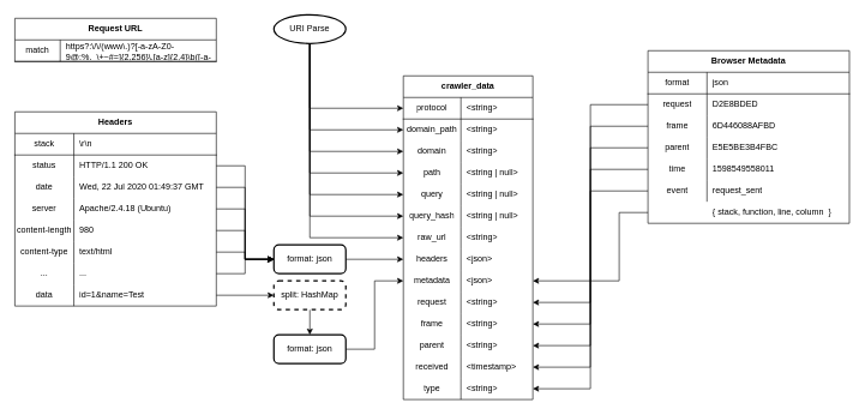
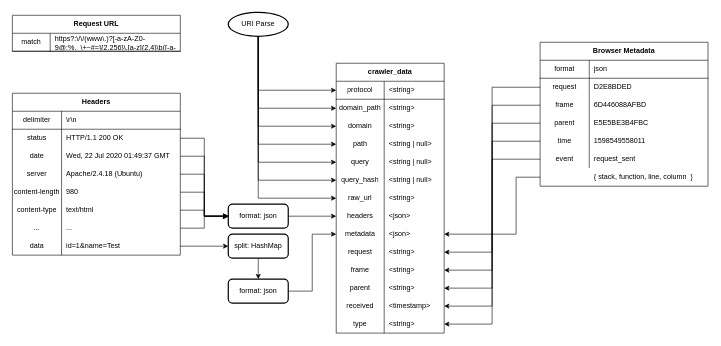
- <mxCell id="66" value="stack" style="shape=partialRectangle;html=1;whiteSpace=wrap;connectable=0;fillColor=none;top=0;left=0;bottom=0;right=0;overflow=hidden;" vertex="1" parent="65"><mxGeometry width="82" height="30" as="geometry" /></mxCell>
+ <mxCell id="66" value="delimiter" style="shape=partialRectangle;html=1;whiteSpace=wrap;connectable=0;fillColor=none;top=0;left=0;bottom=0;right=0;overflow=hidden;" vertex="1" parent="65"><mxGeometry width="82" height="30" as="geometry" /></mxCell>
- <mxCell id="91" value="split: HashMap" style="rounded=1;whiteSpace=wrap;html=1;absoluteArcSize=1;arcSize=14;strokeWidth=2;dashed=1;" vertex="1" parent="1"><mxGeometry x="380" y="390" width="100" height="40" as="geometry" /></mxCell>
+ <mxCell id="91" value="split: HashMap" style="rounded=1;whiteSpace=wrap;html=1;absoluteArcSize=1;arcSize=14;strokeWidth=2;" vertex="1" parent="1"><mxGeometry x="380" y="390" width="100" height="40" as="geometry" /></mxCell>
